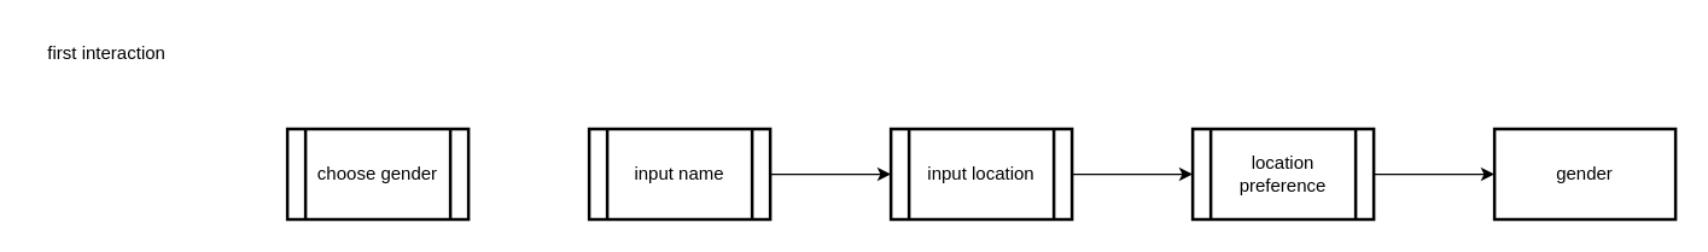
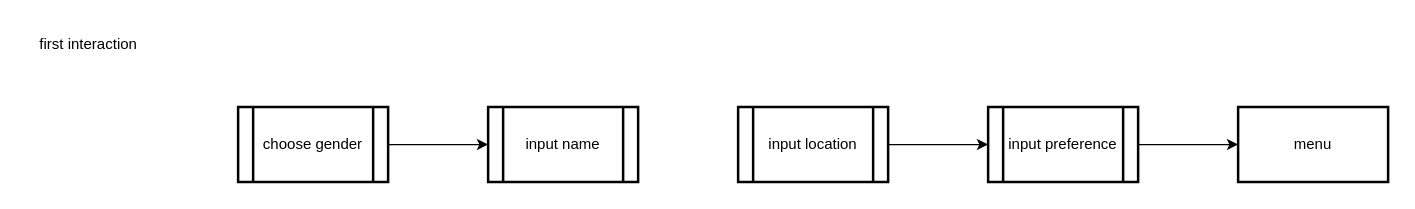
+ <mxCell id="2" value="" style="edgeStyle=none;html=1;" parent="1" source="3" target="5" edge="1"><mxGeometry relative="1" as="geometry" /></mxCell>
- <mxCell id="4" value="" style="edgeStyle=none;html=1;" parent="1" source="5" target="7" edge="1"><mxGeometry relative="1" as="geometry" /></mxCell>
- <mxCell id="9" value="location preference" style="shape=process;whiteSpace=wrap;html=1;backgroundOutline=1;strokeWidth=2;" parent="1" vertex="1"><mxGeometry x="790" y="85" width="120" height="60" as="geometry" /></mxCell>
+ <mxCell id="9" value="input preference" style="shape=process;whiteSpace=wrap;html=1;backgroundOutline=1;strokeWidth=2;" parent="1" vertex="1"><mxGeometry x="790" y="85" width="120" height="60" as="geometry" /></mxCell>
- <mxCell id="11" value="gender" style="whiteSpace=wrap;html=1;strokeWidth=2;" vertex="1" parent="1"><mxGeometry x="990" y="85" width="120" height="60" as="geometry" /></mxCell>
+ <mxCell id="11" value="menu" style="whiteSpace=wrap;html=1;strokeWidth=2;" vertex="1" parent="1"><mxGeometry x="990" y="85" width="120" height="60" as="geometry" /></mxCell>
